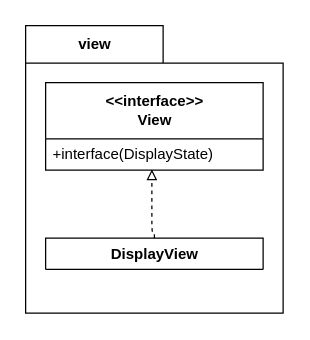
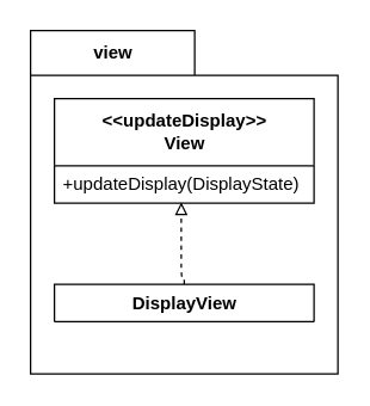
- <mxCell id="3" value="&amp;lt;&amp;lt;interface&amp;gt;&amp;gt;&lt;br&gt;View" style="swimlane;fontStyle=1;align=center;verticalAlign=middle;childLayout=stackLayout;horizontal=1;startSize=45;horizontalStack=0;resizeParent=1;resizeParentMax=0;resizeLast=0;collapsible=0;marginBottom=0;html=1;" parent="2" vertex="1"><mxGeometry x="16" y="45.5" width="174" height="70" as="geometry" /></mxCell>
+ <mxCell id="3" value="&amp;lt;&amp;lt;updateDisplay&amp;gt;&amp;gt;&lt;br&gt;View" style="swimlane;fontStyle=1;align=center;verticalAlign=middle;childLayout=stackLayout;horizontal=1;startSize=45;horizontalStack=0;resizeParent=1;resizeParentMax=0;resizeLast=0;collapsible=0;marginBottom=0;html=1;" parent="2" vertex="1"><mxGeometry x="16" y="45.5" width="174" height="70" as="geometry" /></mxCell>
- <mxCell id="4" value="+interface(DisplayState)" style="text;html=1;strokeColor=none;fillColor=none;align=left;verticalAlign=middle;spacingLeft=4;spacingRight=4;overflow=hidden;rotatable=0;points=[[0,0.5],[1,0.5]];portConstraint=eastwest;" parent="3" vertex="1"><mxGeometry y="45" width="174" height="25" as="geometry" /></mxCell>
+ <mxCell id="4" value="+updateDisplay(DisplayState)" style="text;html=1;strokeColor=none;fillColor=none;align=left;verticalAlign=middle;spacingLeft=4;spacingRight=4;overflow=hidden;rotatable=0;points=[[0,0.5],[1,0.5]];portConstraint=eastwest;" parent="3" vertex="1"><mxGeometry y="45" width="174" height="25" as="geometry" /></mxCell>
